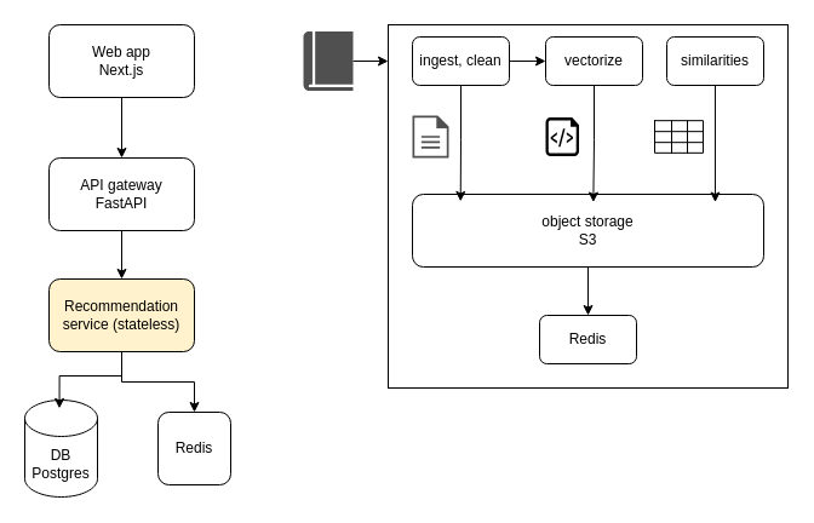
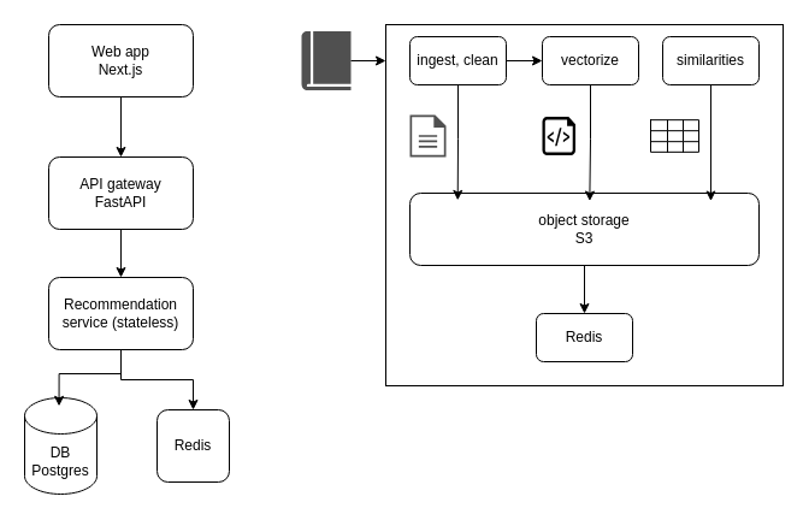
- <mxCell id="7" value="Recommendation service (stateless)" style="rounded=1;whiteSpace=wrap;html=1;fillColor=#fff2cc;" vertex="1" parent="1"><mxGeometry x="40" y="230" width="120" height="60" as="geometry" /></mxCell>
+ <mxCell id="7" value="Recommendation service (stateless)" style="rounded=1;whiteSpace=wrap;html=1;" vertex="1" parent="1"><mxGeometry x="40" y="230" width="120" height="60" as="geometry" /></mxCell>
